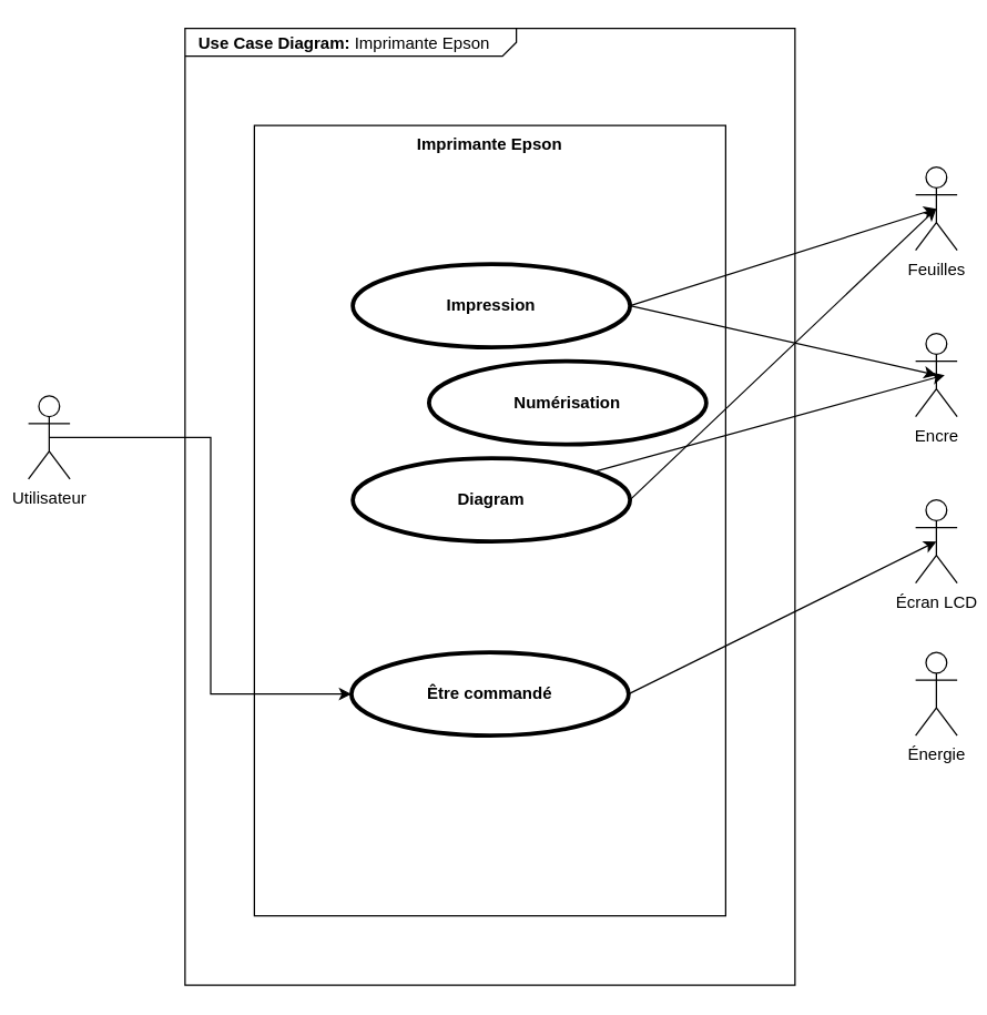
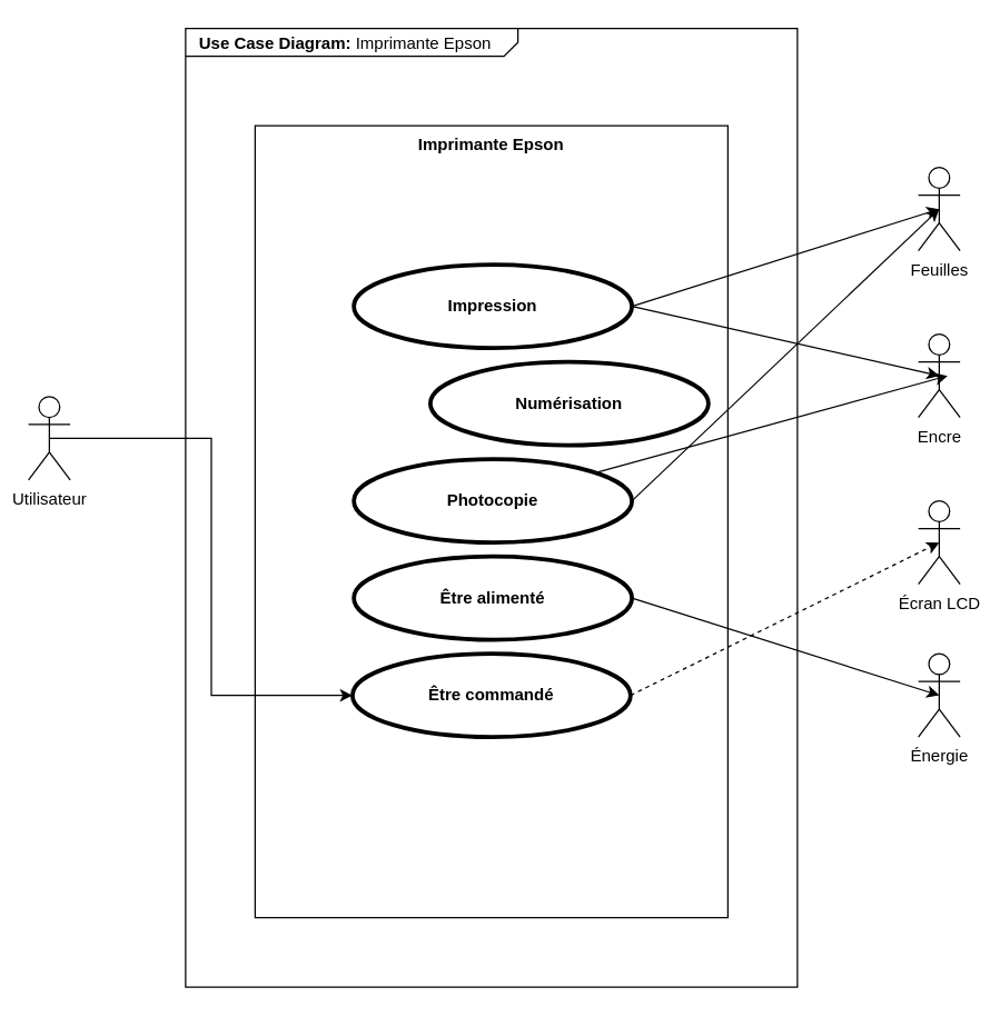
- <mxCell id="10" value="Diagram" style="shape=ellipse;html=1;strokeWidth=3;fontStyle=1;whiteSpace=wrap;align=center;perimeter=ellipsePerimeter;" vertex="1" parent="1"><mxGeometry x="254" y="330" width="200" height="60" as="geometry" /></mxCell>
+ <mxCell id="10" value="Photocopie" style="shape=ellipse;html=1;strokeWidth=3;fontStyle=1;whiteSpace=wrap;align=center;perimeter=ellipsePerimeter;" vertex="1" parent="1"><mxGeometry x="254" y="330" width="200" height="60" as="geometry" /></mxCell>
+ <mxCell id="12" value="Être alimenté" style="shape=ellipse;html=1;strokeWidth=3;fontStyle=1;whiteSpace=wrap;align=center;perimeter=ellipsePerimeter;" vertex="1" parent="1"><mxGeometry x="254" y="400" width="200" height="60" as="geometry" /></mxCell>
- <mxCell id="15" style="rounded=0;orthogonalLoop=1;jettySize=auto;html=1;exitX=1;exitY=0.5;exitDx=0;exitDy=0;entryX=0.5;entryY=0.5;entryDx=0;entryDy=0;entryPerimeter=0;" edge="1" parent="1" source="16" target="19"><mxGeometry relative="1" as="geometry" /></mxCell>
+ <mxCell id="15" style="rounded=0;orthogonalLoop=1;jettySize=auto;html=1;exitX=1;exitY=0.5;exitDx=0;exitDy=0;entryX=0.5;entryY=0.5;entryDx=0;entryDy=0;entryPerimeter=0;dashed=1;" edge="1" parent="1" source="16" target="19"><mxGeometry relative="1" as="geometry" /></mxCell>
+ <mxCell id="11" style="rounded=0;orthogonalLoop=1;jettySize=auto;html=1;exitX=1;exitY=0.5;exitDx=0;exitDy=0;entryX=0.5;entryY=0.5;entryDx=0;entryDy=0;entryPerimeter=0;" edge="1" parent="1" source="12" target="18"><mxGeometry relative="1" as="geometry" /></mxCell>
